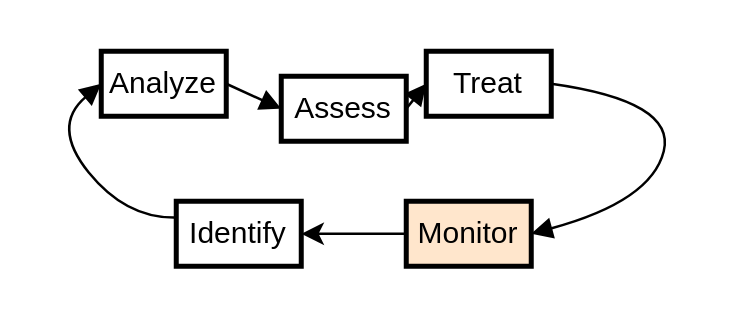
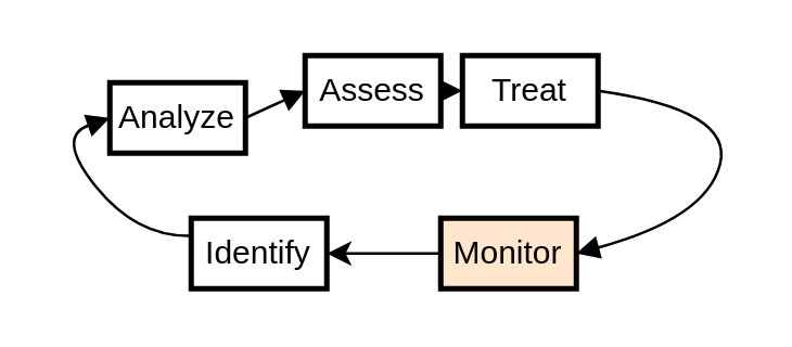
- <mxCell id="3" value="Analyze" style="whiteSpace=wrap;strokeWidth=2;" vertex="1" parent="1"><mxGeometry x="40" y="20" width="50" height="26" as="geometry" /></mxCell>
+ <mxCell id="3" value="Analyze" style="whiteSpace=wrap;strokeWidth=2;" vertex="1" parent="1"><mxGeometry x="40" y="30" width="50" height="26" as="geometry" /></mxCell>
- <mxCell id="4" value="Assess" style="whiteSpace=wrap;strokeWidth=2;" vertex="1" parent="1"><mxGeometry x="112" y="30" width="50" height="26" as="geometry" /></mxCell>
+ <mxCell id="4" value="Assess" style="whiteSpace=wrap;strokeWidth=2;" vertex="1" parent="1"><mxGeometry x="112" y="20" width="50" height="26" as="geometry" /></mxCell>
